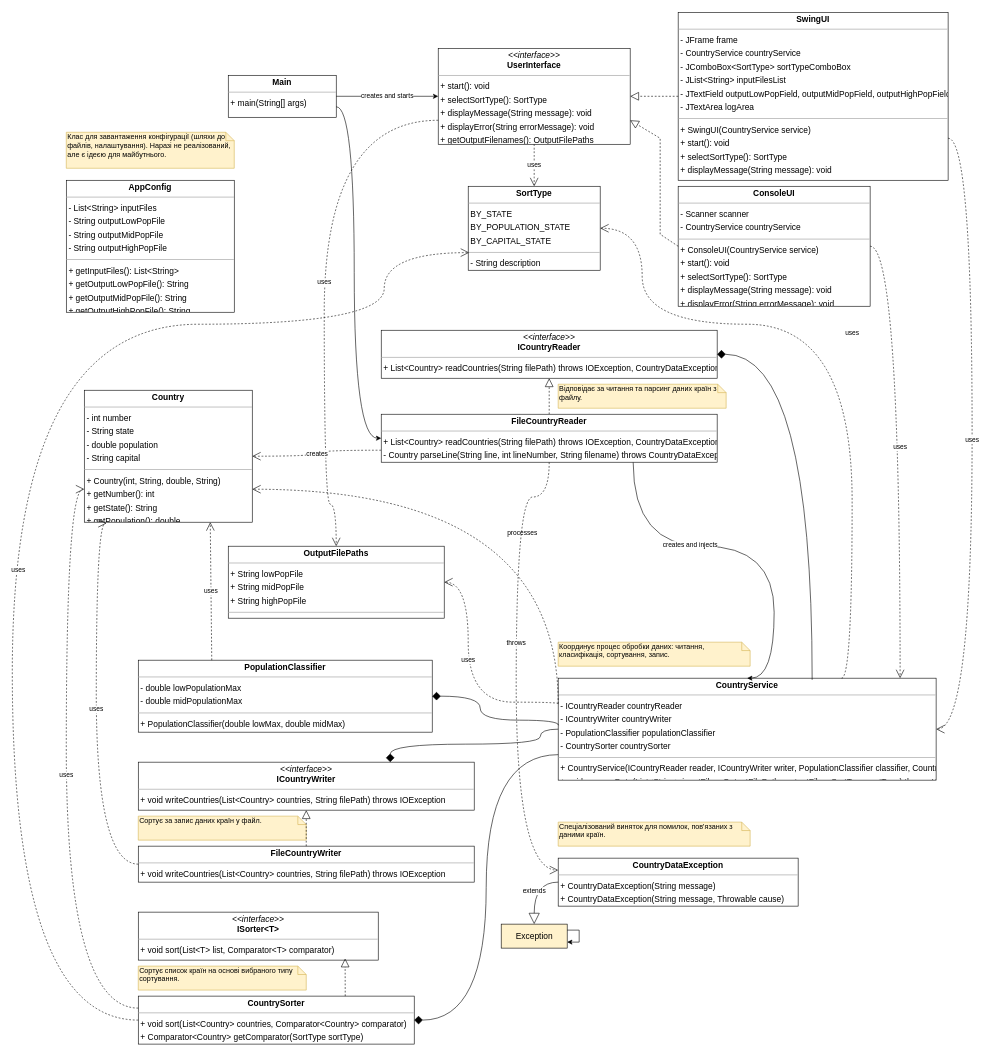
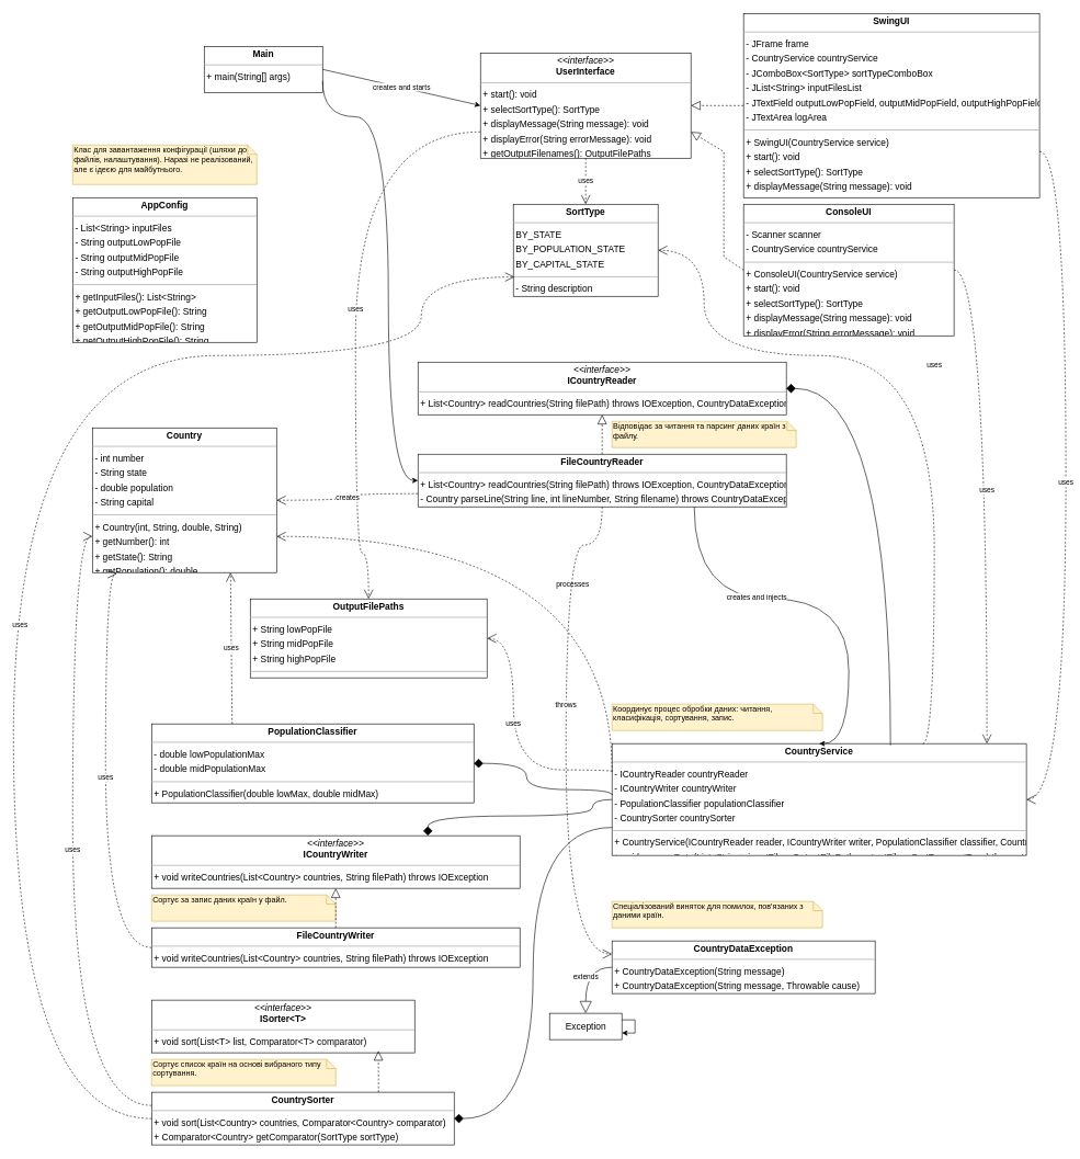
- <mxCell id="2" value="&lt;p style=&quot;margin:0px;margin-top:4px;text-align:center;&quot;&gt;&lt;b&gt;Main&lt;/b&gt;&lt;/p&gt;&lt;hr size=&quot;1&quot;&gt;&lt;p style=&quot;margin:0 0 0 4px;line-height:1.6;&quot;&gt;+ main(String[] args)&lt;/p&gt;" style="verticalAlign=top;align=left;overflow=fill;fontSize=14;fontFamily=Helvetica;html=1;rounded=0;shadow=0;comic=0;labelBackgroundColor=none;strokeWidth=1;" parent="1" vertex="1"><mxGeometry x="380" y="125" width="180" height="70" as="geometry" /></mxCell>
+ <mxCell id="2" value="&lt;p style=&quot;margin:0px;margin-top:4px;text-align:center;&quot;&gt;&lt;b&gt;Main&lt;/b&gt;&lt;/p&gt;&lt;hr size=&quot;1&quot;&gt;&lt;p style=&quot;margin:0 0 0 4px;line-height:1.6;&quot;&gt;+ main(String[] args)&lt;/p&gt;" style="verticalAlign=top;align=left;overflow=fill;fontSize=14;fontFamily=Helvetica;html=1;rounded=0;shadow=0;comic=0;labelBackgroundColor=none;strokeWidth=1;" parent="1" vertex="1"><mxGeometry x="310" y="70" width="180" height="70" as="geometry" /></mxCell>
- <mxCell id="49" value="Exception" style="html=1;rounded=0;shadow=0;comic=0;labelBackgroundColor=none;strokeWidth=1;fontFamily=Helvetica;fontSize=14;align=center;fillColor=#fff2cc;" parent="1" vertex="1"><mxGeometry x="835" y="1540" width="110" height="40" as="geometry" /></mxCell>
+ <mxCell id="49" value="Exception" style="html=1;rounded=0;shadow=0;comic=0;labelBackgroundColor=none;strokeWidth=1;fontFamily=Helvetica;fontSize=14;align=center;" parent="1" vertex="1"><mxGeometry x="835" y="1540" width="110" height="40" as="geometry" /></mxCell>
